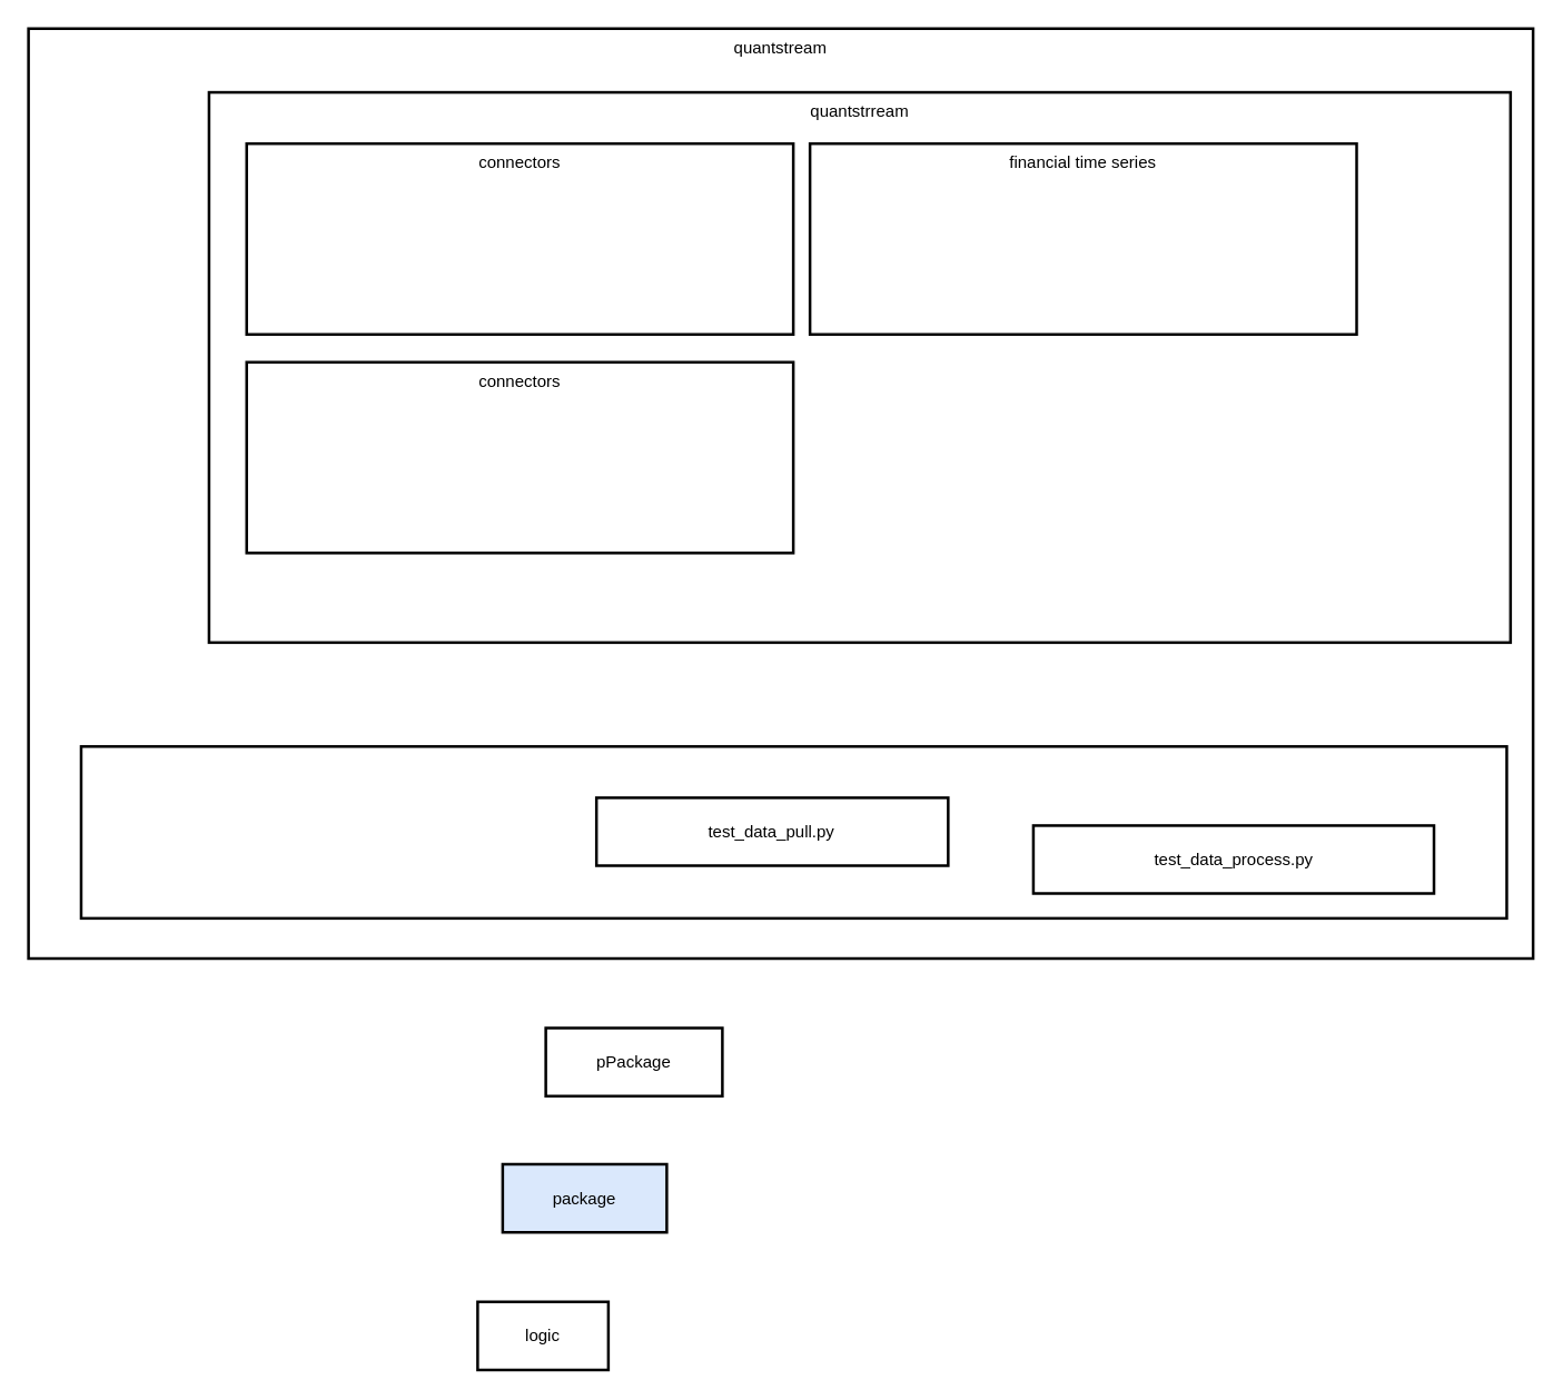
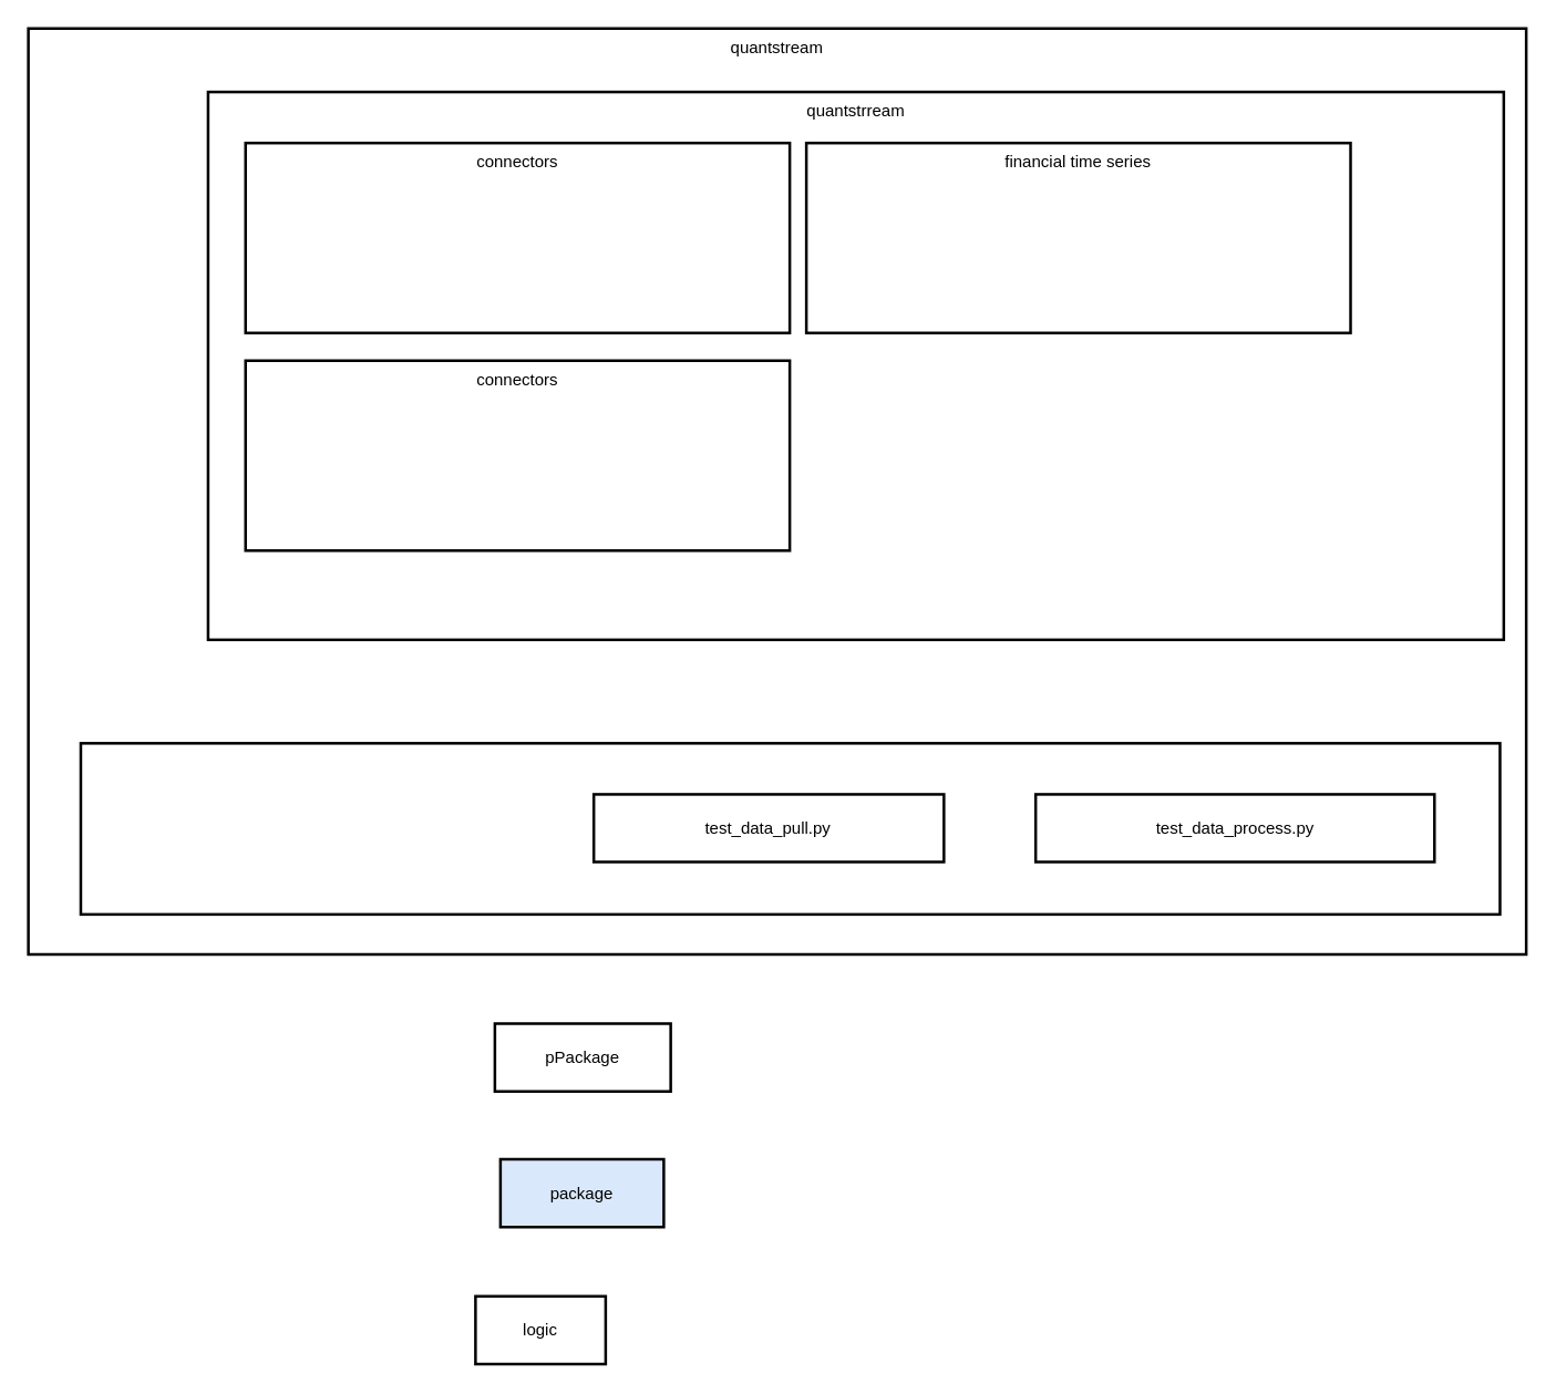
- <mxCell id="9" value="test_data_process.py" style="whiteSpace=wrap;strokeWidth=2;" parent="2" vertex="1"><mxGeometry x="722.645" y="573.346" width="288.082" height="48.854" as="geometry" /></mxCell>
+ <mxCell id="9" value="test_data_process.py" style="whiteSpace=wrap;strokeWidth=2;" parent="2" vertex="1"><mxGeometry x="727.645" y="553.346" width="288.082" height="48.854" as="geometry" /></mxCell>
- <mxCell id="15" value="pPackage" style="whiteSpace=wrap;strokeWidth=2;" parent="1" vertex="1"><mxGeometry x="392" y="739" width="127" height="49" as="geometry" /></mxCell>
+ <mxCell id="15" value="pPackage" style="whiteSpace=wrap;strokeWidth=2;" parent="1" vertex="1"><mxGeometry x="357" y="739" width="127" height="49" as="geometry" /></mxCell>
